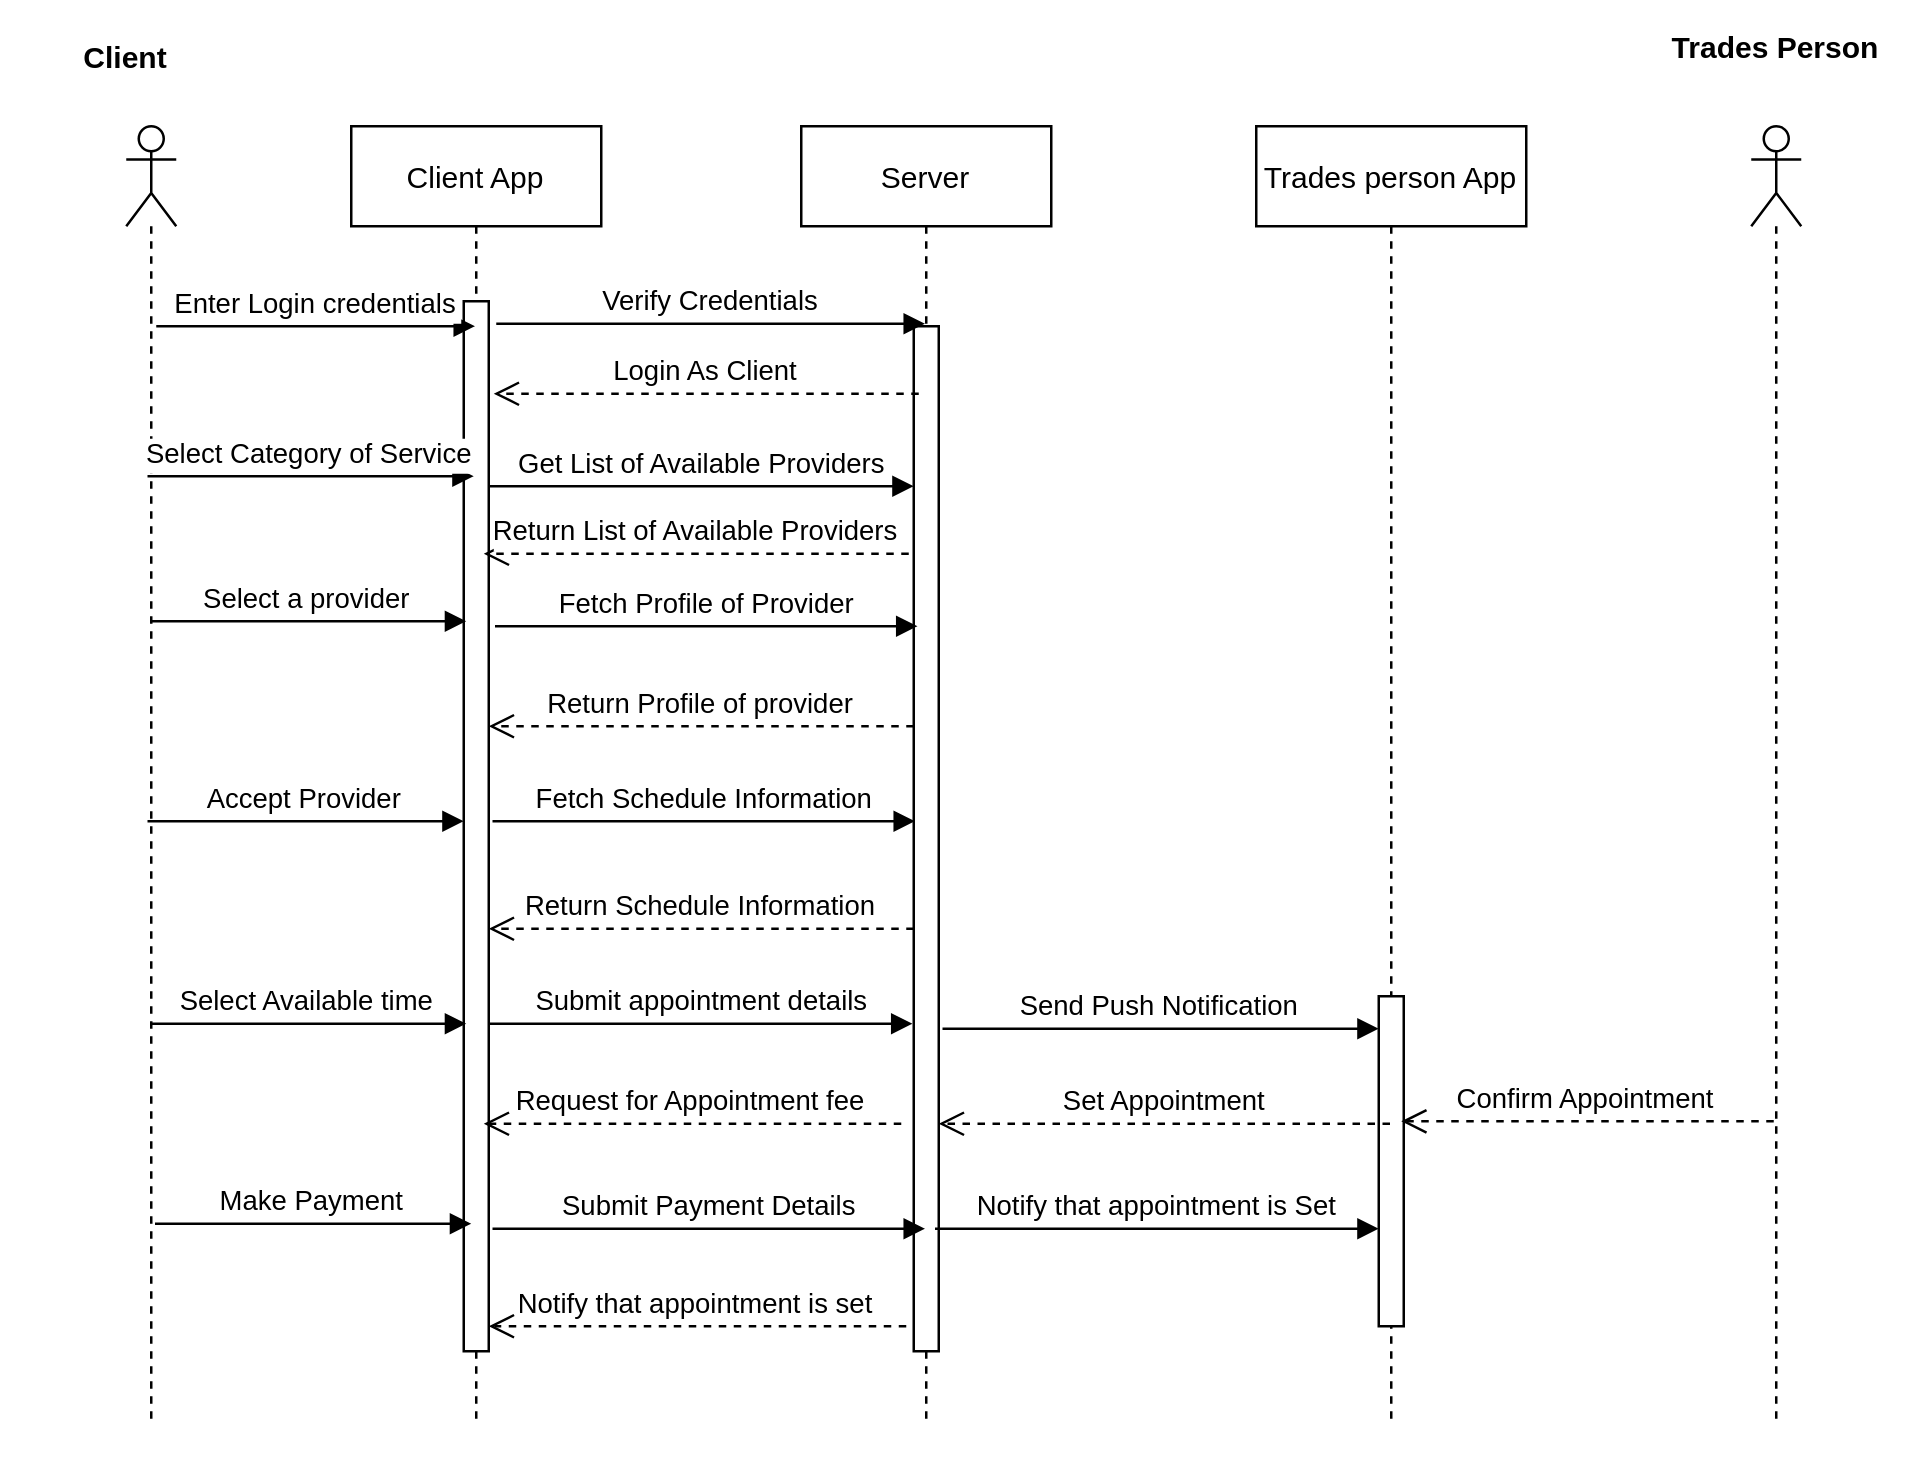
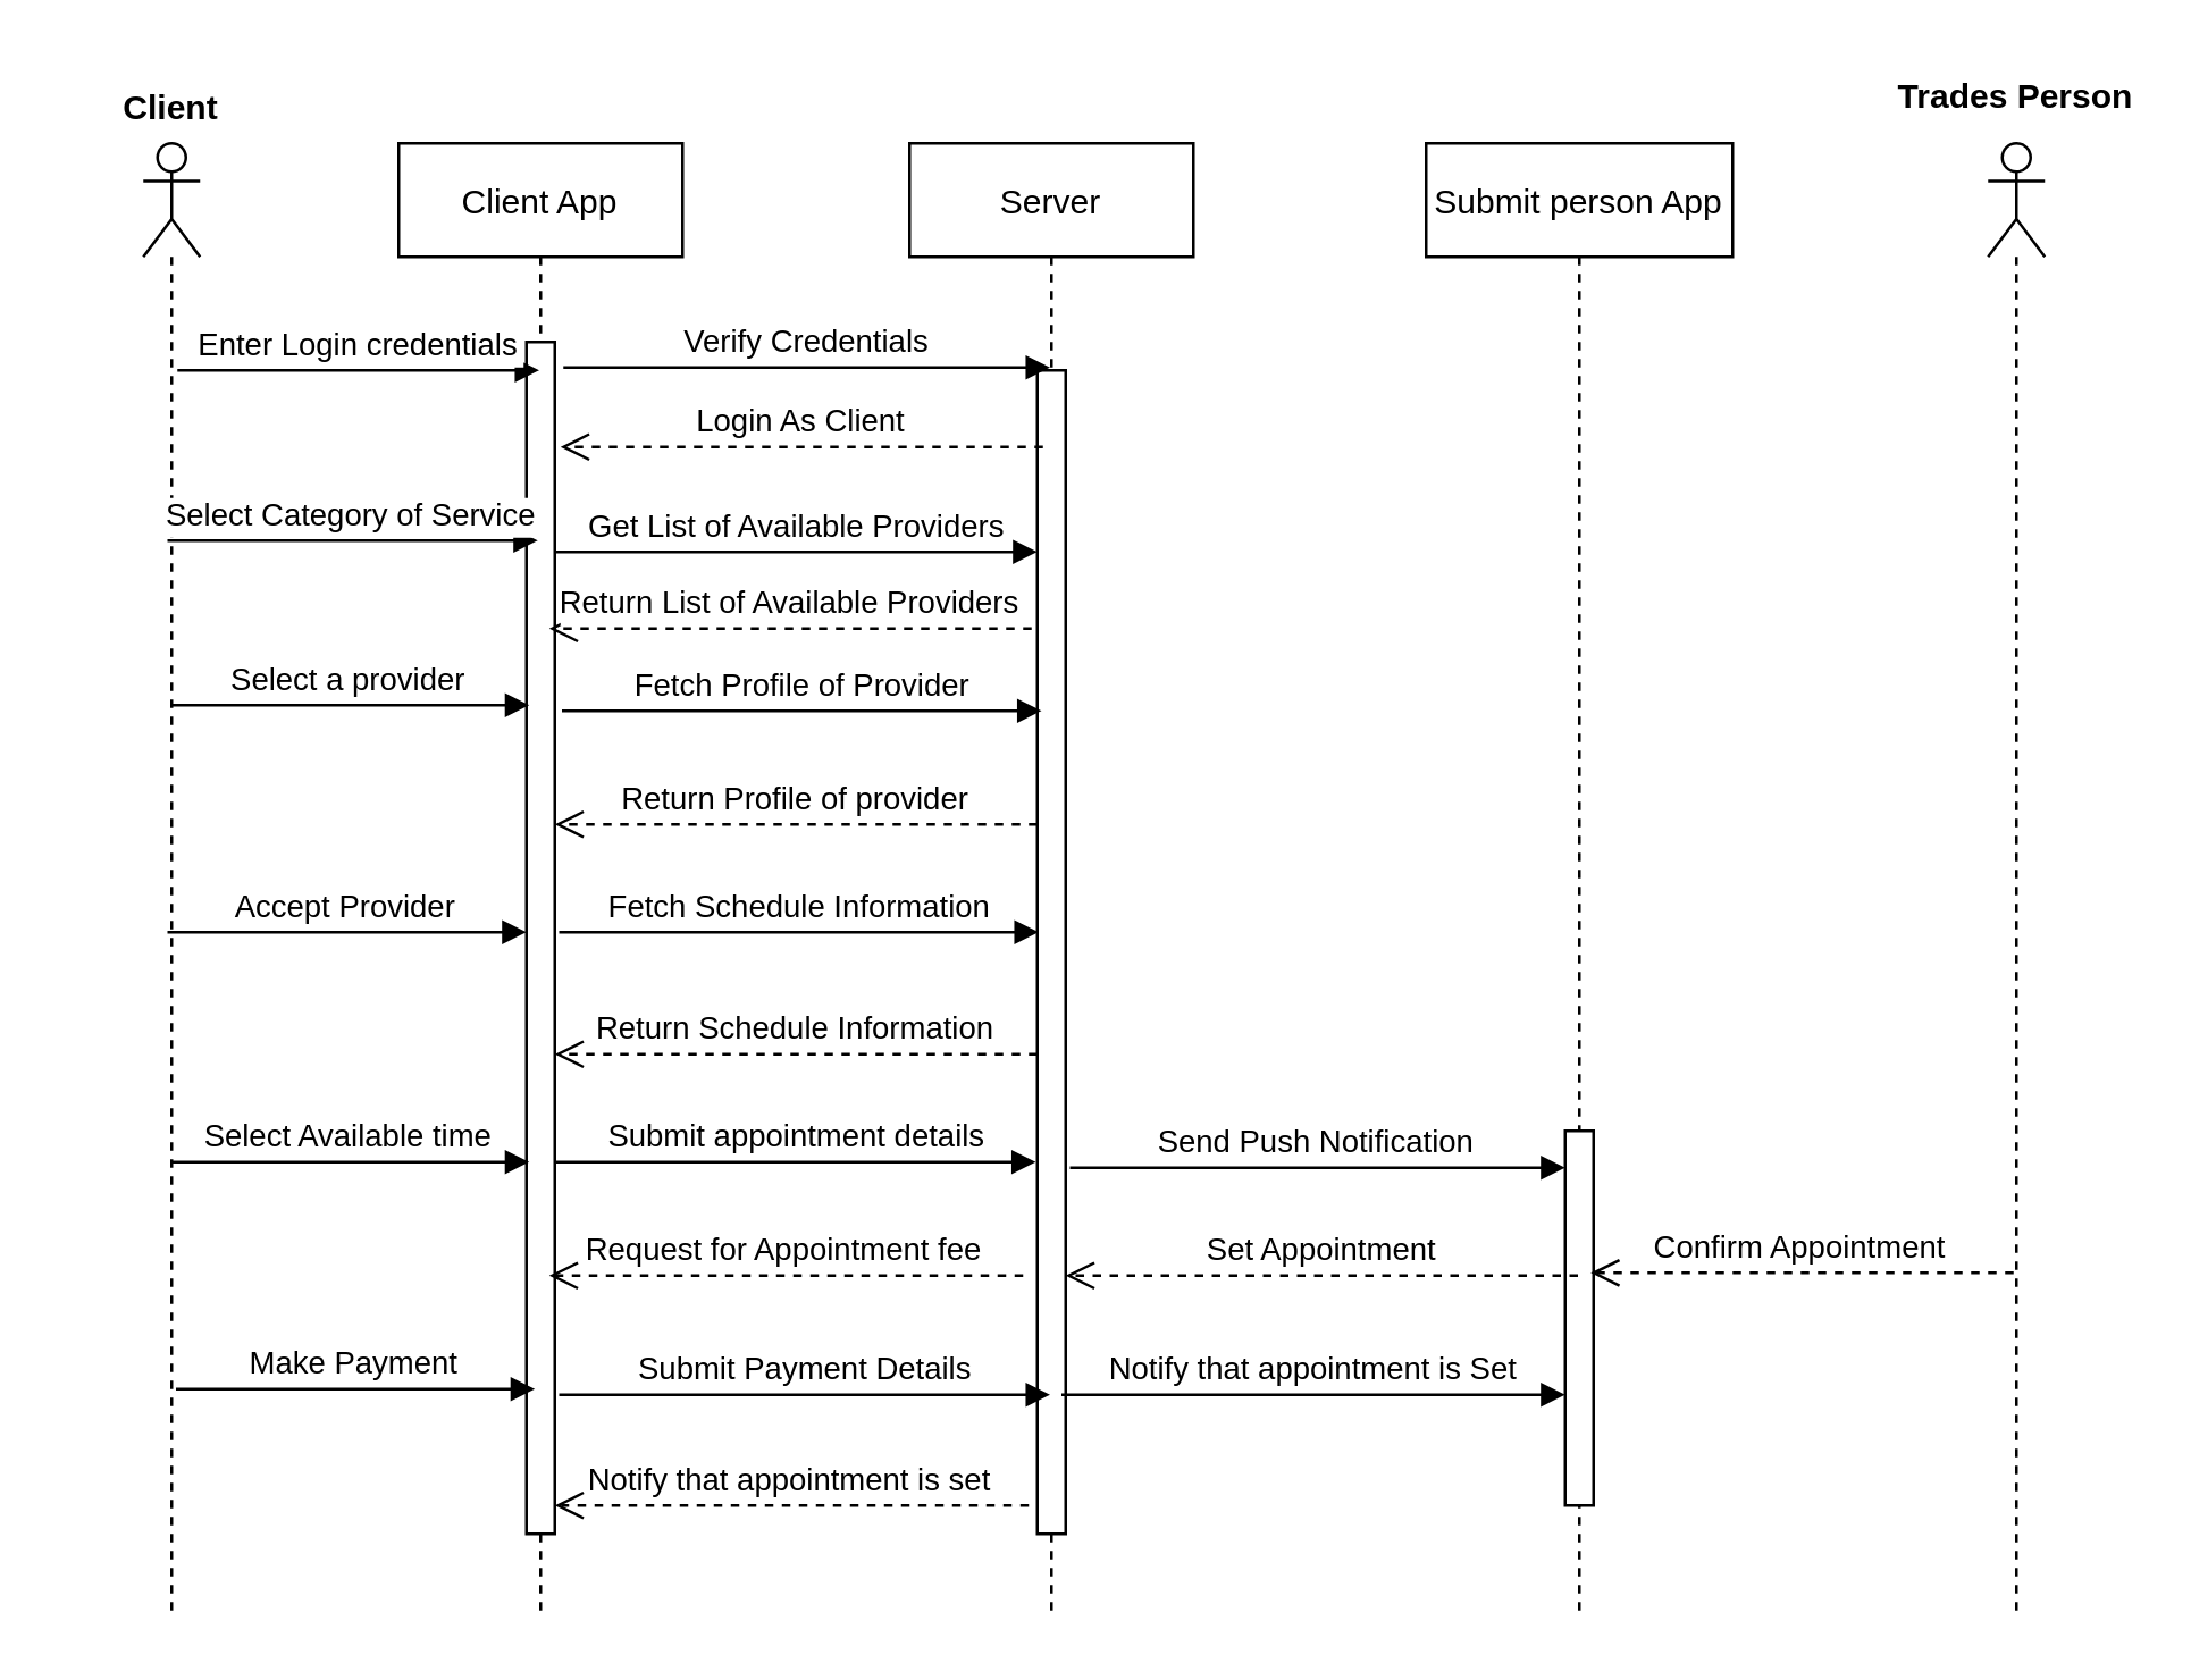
- <mxCell id="33" value="Trades Person" style="text;align=center;fontStyle=1;verticalAlign=middle;spacingLeft=3;spacingRight=3;strokeColor=none;rotatable=0;points=[[0,0.5],[1,0.5]];portConstraint=eastwest;" vertex="1" parent="1"><mxGeometry x="670" y="5" width="80" height="26" as="geometry" /></mxCell>
+ <mxCell id="33" value="Trades Person" style="text;align=center;fontStyle=1;verticalAlign=middle;spacingLeft=3;spacingRight=3;strokeColor=none;rotatable=0;points=[[0,0.5],[1,0.5]];portConstraint=eastwest;" vertex="1" parent="1"><mxGeometry x="670" y="20" width="80" height="26" as="geometry" /></mxCell>
- <mxCell id="32" value="Client" style="text;align=center;fontStyle=1;verticalAlign=middle;spacingLeft=3;spacingRight=3;strokeColor=none;rotatable=0;points=[[0,0.5],[1,0.5]];portConstraint=eastwest;" vertex="1" parent="1"><mxGeometry x="10" y="9" width="80" height="26" as="geometry" /></mxCell>
+ <mxCell id="32" value="Client" style="text;align=center;fontStyle=1;verticalAlign=middle;spacingLeft=3;spacingRight=3;strokeColor=none;rotatable=0;points=[[0,0.5],[1,0.5]];portConstraint=eastwest;" vertex="1" parent="1"><mxGeometry y="24" width="80" height="26" as="geometry" x="20" /></mxCell>
- <mxCell id="7" value="Trades person App" style="shape=umlLifeline;perimeter=lifelinePerimeter;container=1;collapsible=0;recursiveResize=0;rounded=0;shadow=0;strokeWidth=1;" vertex="1" parent="1"><mxGeometry x="502" y="50" width="108" height="520" as="geometry" /></mxCell>
+ <mxCell id="7" value="Submit person App" style="shape=umlLifeline;perimeter=lifelinePerimeter;container=1;collapsible=0;recursiveResize=0;rounded=0;shadow=0;strokeWidth=1;" vertex="1" parent="1"><mxGeometry x="502" y="50" width="108" height="520" as="geometry" /></mxCell>
